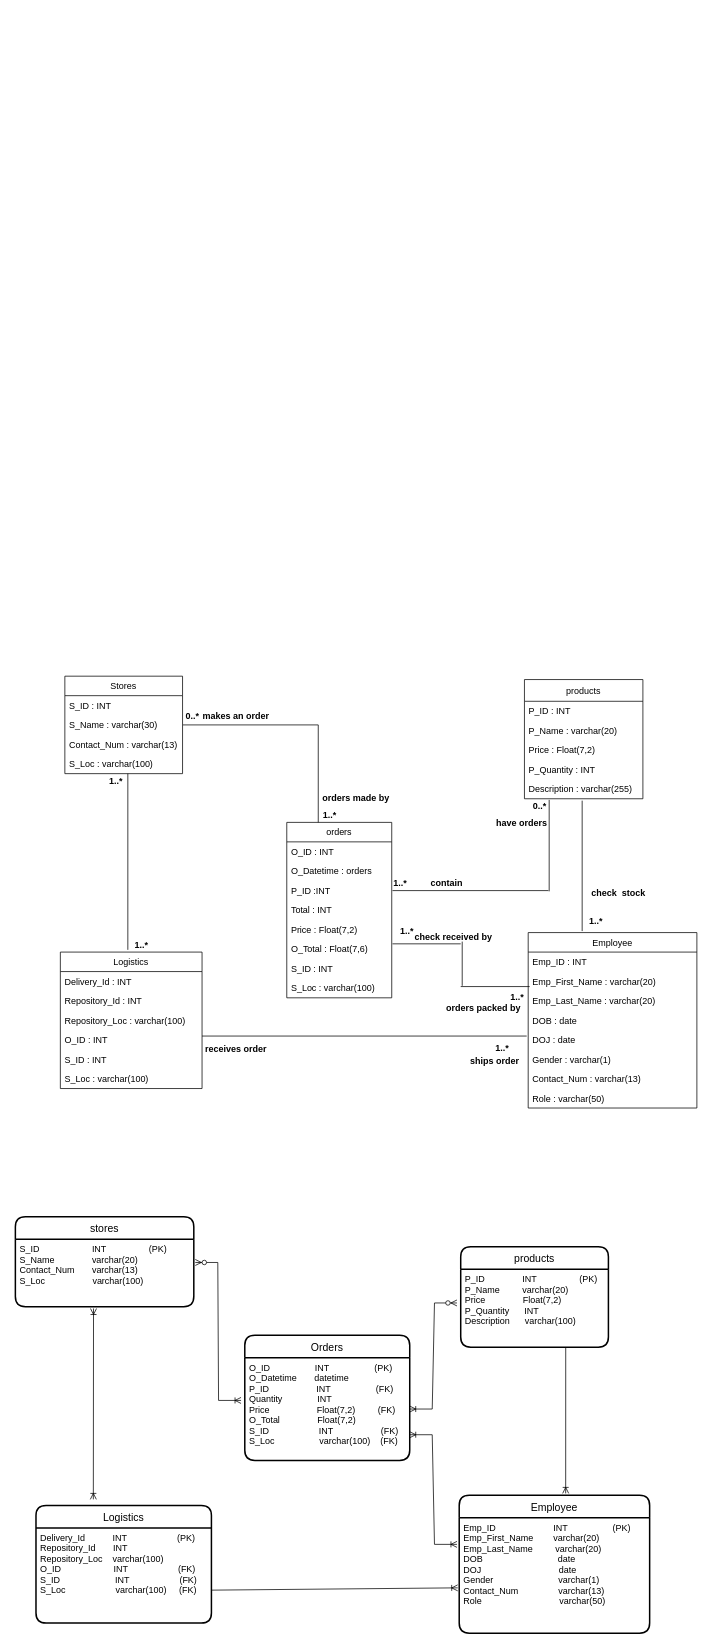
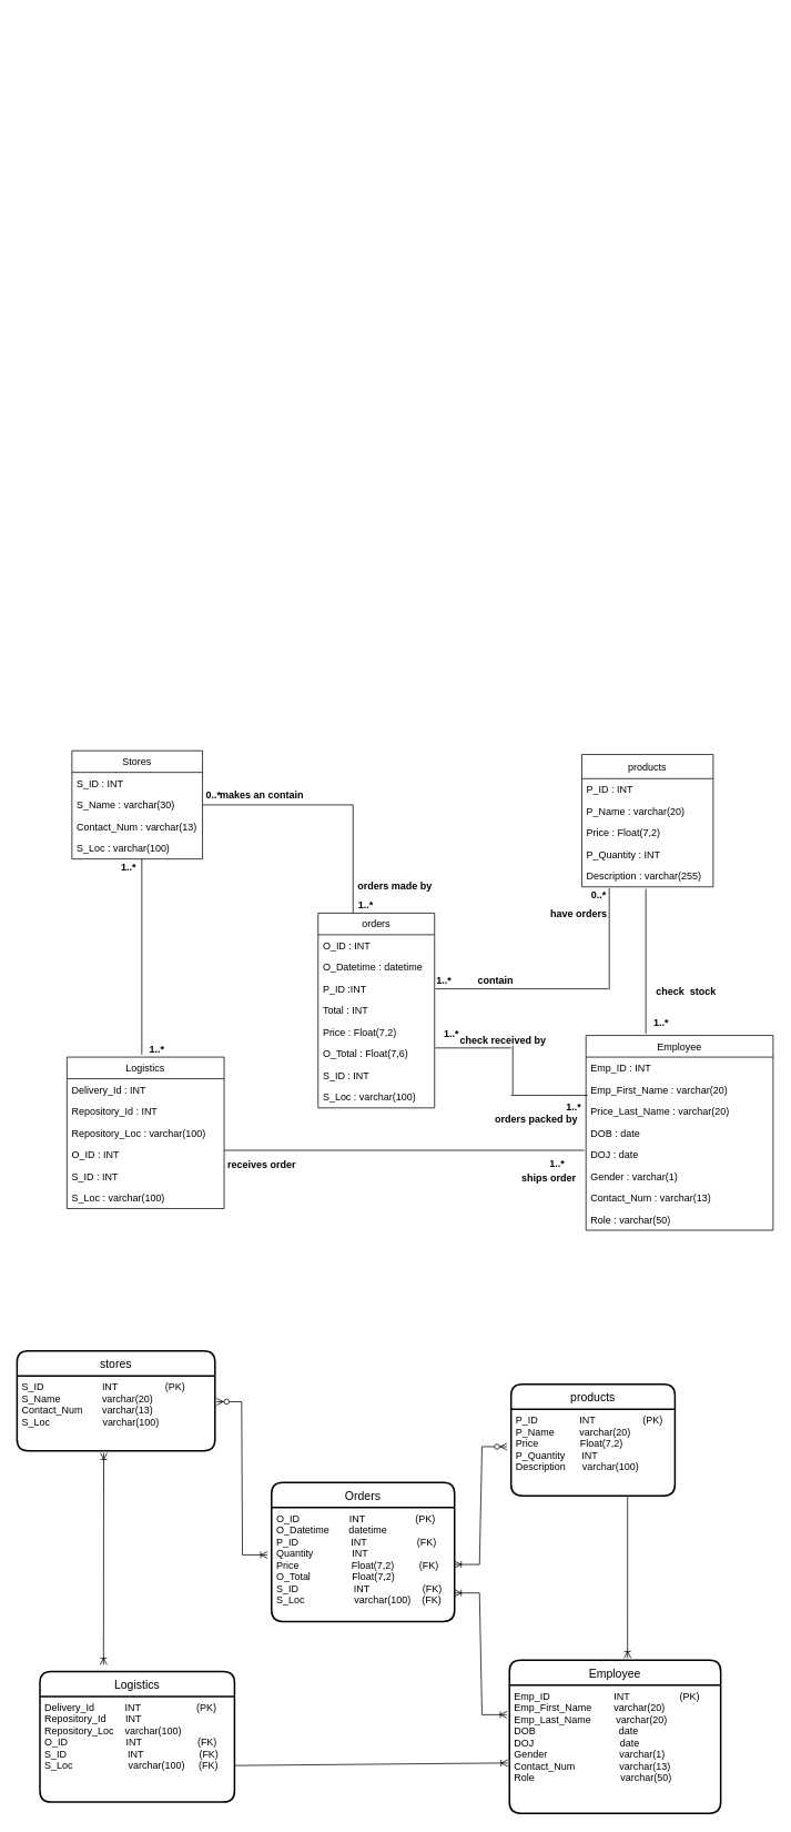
- <mxCell id="63" value="&lt;font style=&quot;font-size: 12px;&quot;&gt;makes an order&lt;/font&gt;" style="text;strokeColor=none;fillColor=none;html=1;fontSize=24;fontStyle=1;verticalAlign=middle;align=center;" parent="1" vertex="1"><mxGeometry x="264" y="931" width="100" height="40" as="geometry" /></mxCell>
+ <mxCell id="63" value="&lt;font style=&quot;font-size: 12px;&quot;&gt;makes an contain&lt;/font&gt;" style="text;strokeColor=none;fillColor=none;html=1;fontSize=24;fontStyle=1;verticalAlign=middle;align=center;" parent="1" vertex="1"><mxGeometry x="264" y="931" width="100" height="40" as="geometry" /></mxCell>
- <mxCell id="16" value="O_Datetime : orders" style="text;strokeColor=none;fillColor=none;align=left;verticalAlign=top;spacingLeft=4;spacingRight=4;overflow=hidden;rotatable=0;points=[[0,0.5],[1,0.5]];portConstraint=eastwest;" parent="14" vertex="1"><mxGeometry y="52" width="140" height="26" as="geometry" /></mxCell>
+ <mxCell id="16" value="O_Datetime : datetime" style="text;strokeColor=none;fillColor=none;align=left;verticalAlign=top;spacingLeft=4;spacingRight=4;overflow=hidden;rotatable=0;points=[[0,0.5],[1,0.5]];portConstraint=eastwest;" parent="14" vertex="1"><mxGeometry y="52" width="140" height="26" as="geometry" /></mxCell>
- <mxCell id="33" value="Emp_Last_Name : varchar(20)" style="text;strokeColor=none;fillColor=none;align=left;verticalAlign=top;spacingLeft=4;spacingRight=4;overflow=hidden;rotatable=0;points=[[0,0.5],[1,0.5]];portConstraint=eastwest;" parent="30" vertex="1"><mxGeometry y="78" width="225" height="26" as="geometry" /></mxCell>
+ <mxCell id="33" value="Price_Last_Name : varchar(20)" style="text;strokeColor=none;fillColor=none;align=left;verticalAlign=top;spacingLeft=4;spacingRight=4;overflow=hidden;rotatable=0;points=[[0,0.5],[1,0.5]];portConstraint=eastwest;" parent="30" vertex="1"><mxGeometry y="78" width="225" height="26" as="geometry" /></mxCell>
